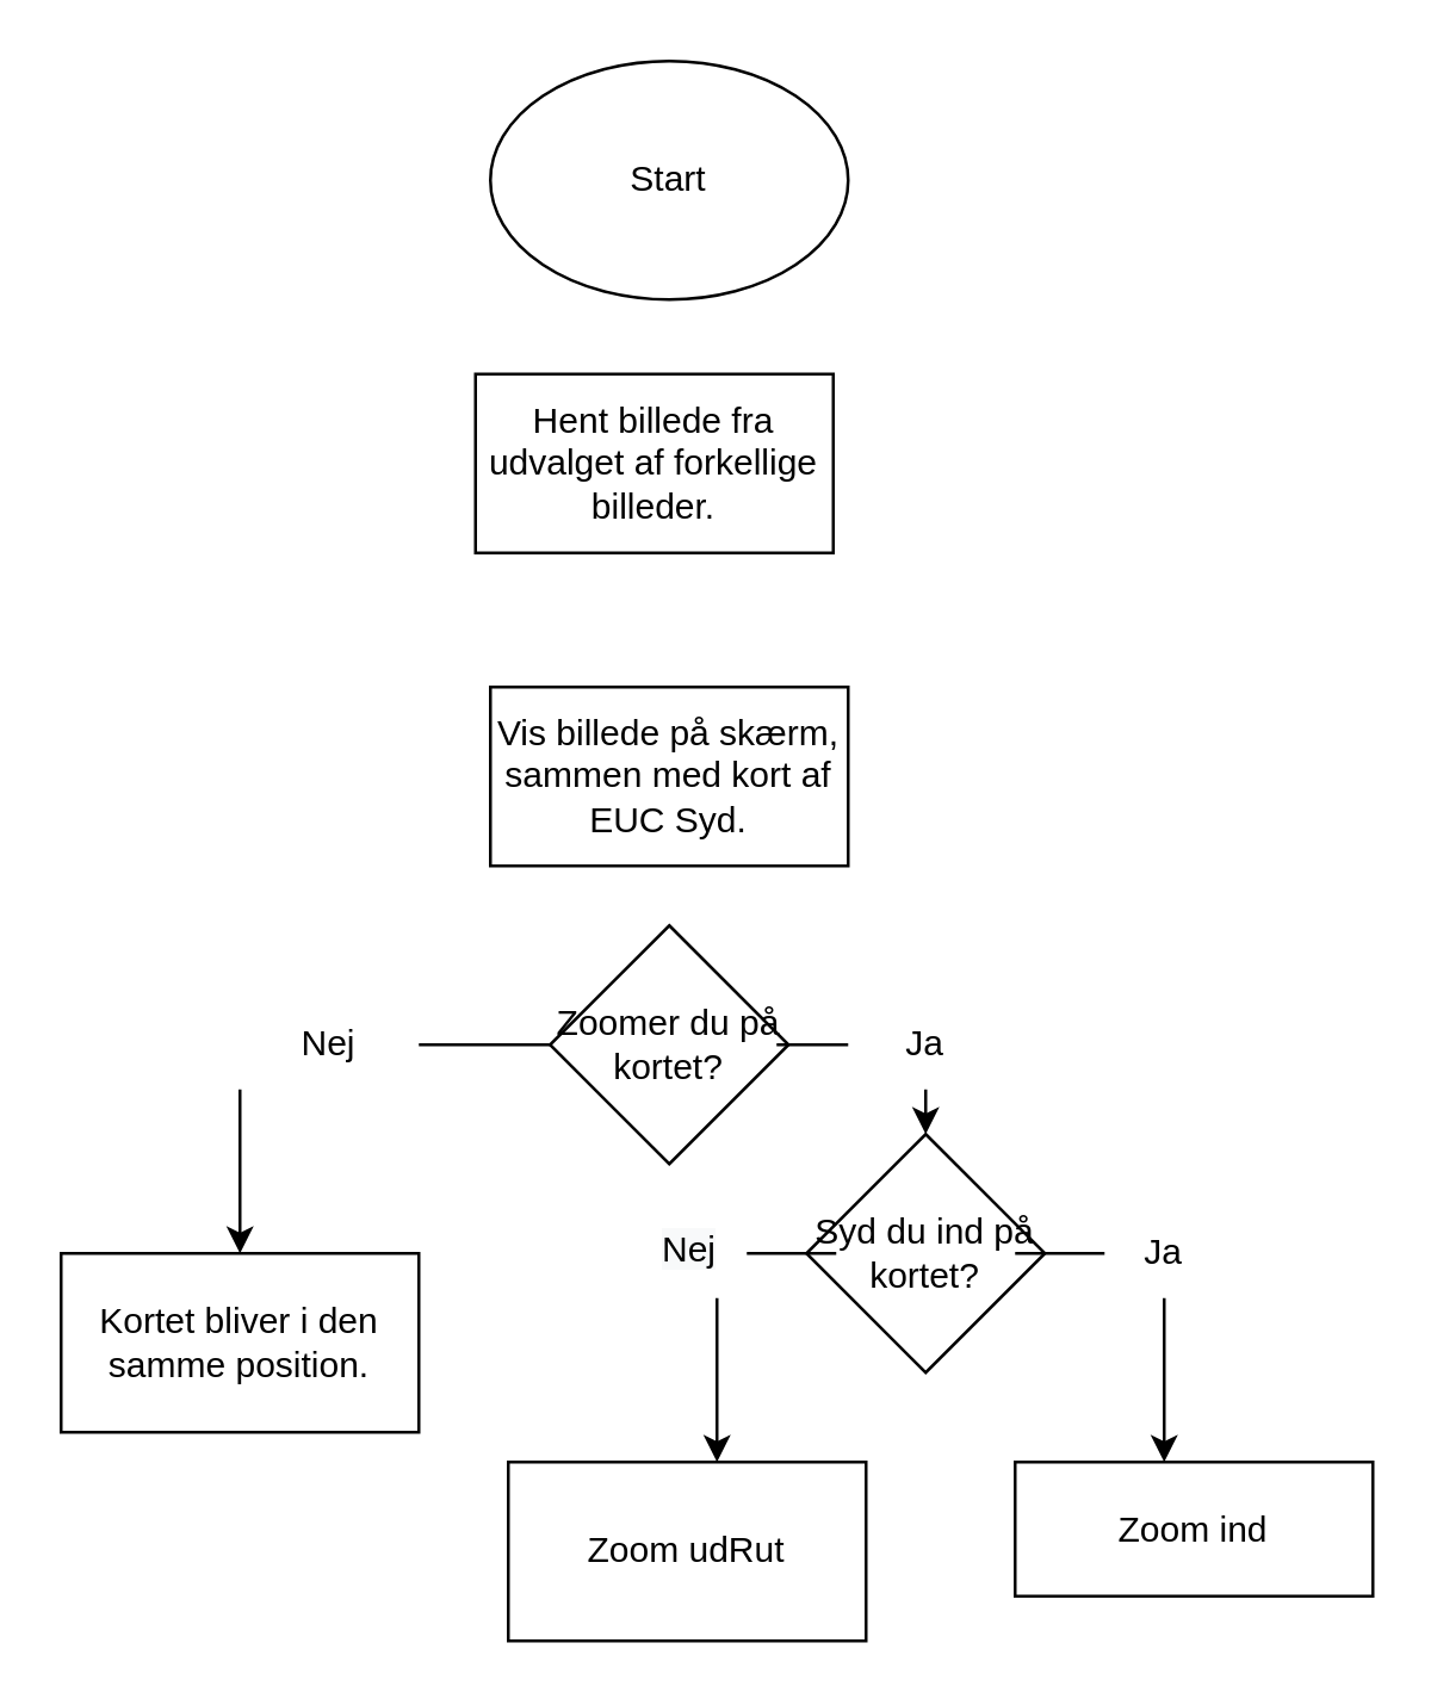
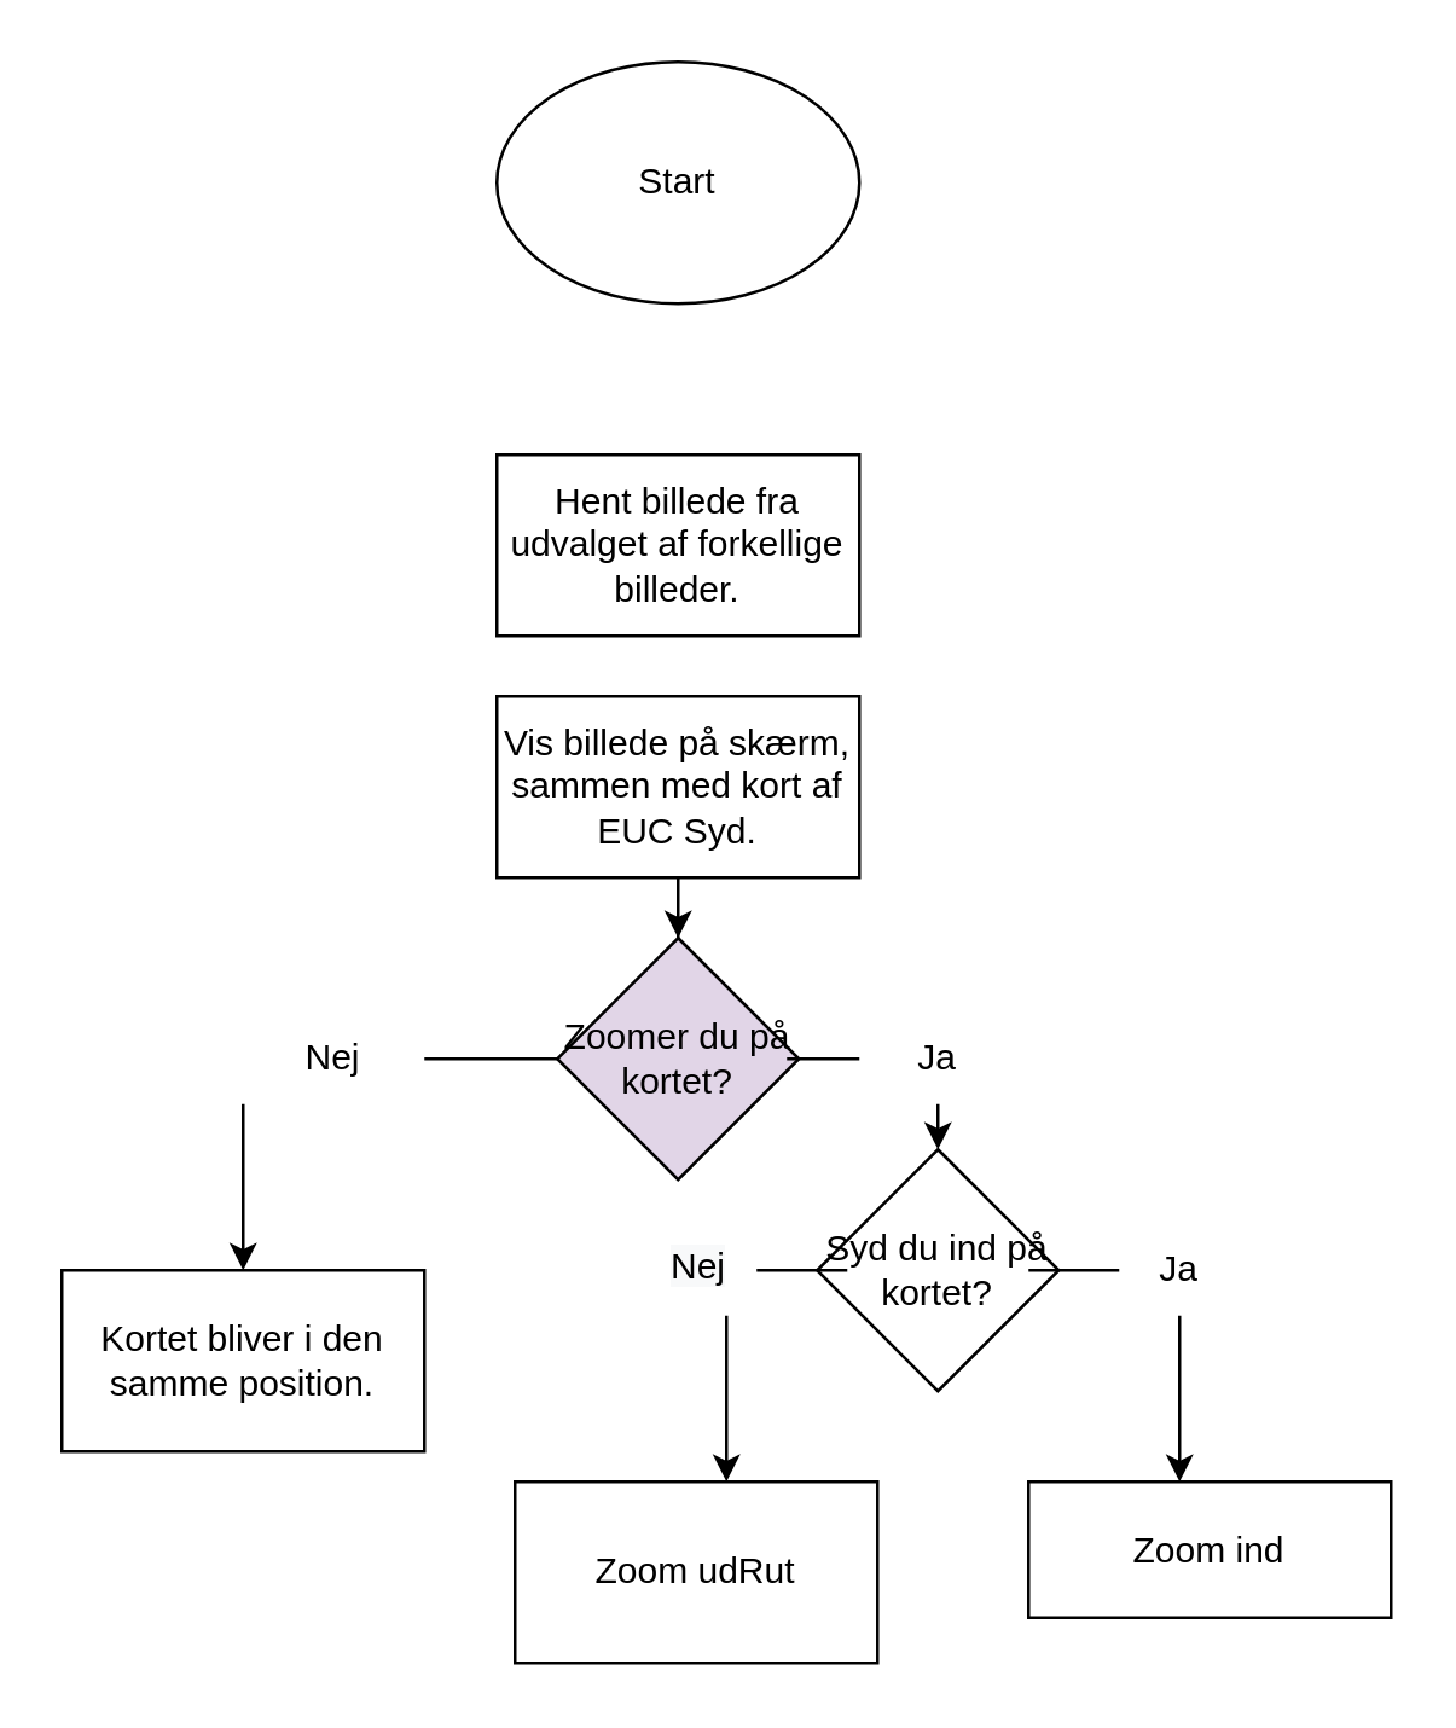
- <mxCell id="3" value="Hent billede fra udvalget af forkellige billeder." style="whiteSpace=wrap;html=1;" vertex="1" parent="1"><mxGeometry x="159" y="125" width="120" height="60" as="geometry" /></mxCell>
+ <mxCell id="3" value="Hent billede fra udvalget af forkellige billeder." style="whiteSpace=wrap;html=1;" vertex="1" parent="1"><mxGeometry x="164" y="150" width="120" height="60" as="geometry" /></mxCell>
+ <mxCell id="4" value="" style="edgeStyle=orthogonalEdgeStyle;rounded=0;orthogonalLoop=1;jettySize=auto;html=1;" edge="1" parent="1" source="5" target="8"><mxGeometry relative="1" as="geometry" /></mxCell>
- <mxCell id="8" value="Zoomer du på kortet?" style="rhombus;whiteSpace=wrap;html=1;" vertex="1" parent="1"><mxGeometry x="184" y="310" width="80" height="80" as="geometry" /></mxCell>
+ <mxCell id="8" value="Zoomer du på kortet?" style="rhombus;whiteSpace=wrap;html=1;fillColor=#e1d5e7;" vertex="1" parent="1"><mxGeometry x="184" y="310" width="80" height="80" as="geometry" /></mxCell>
